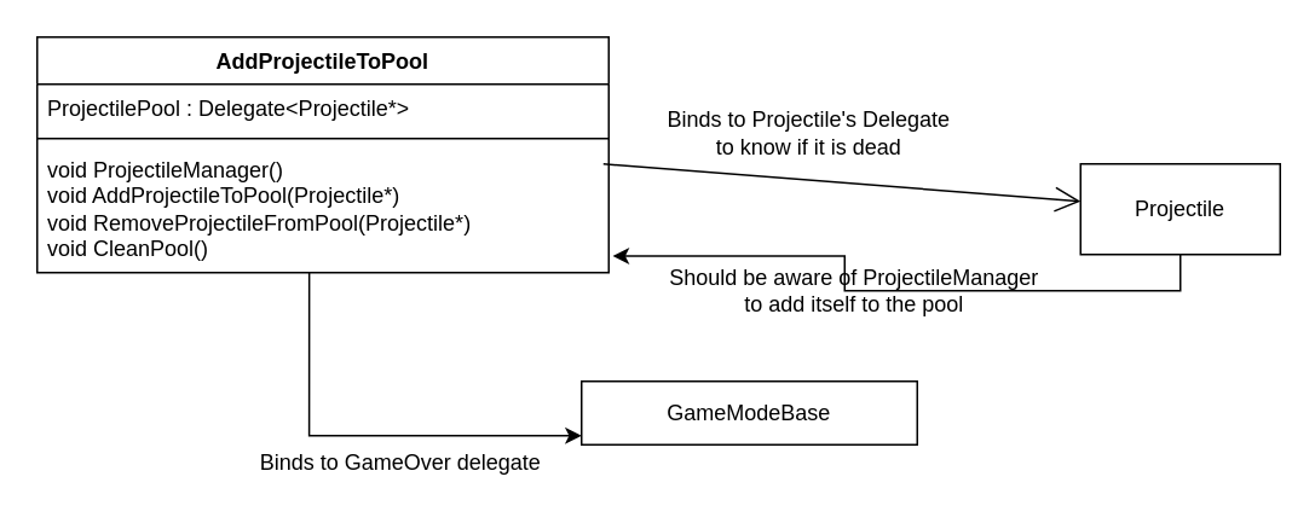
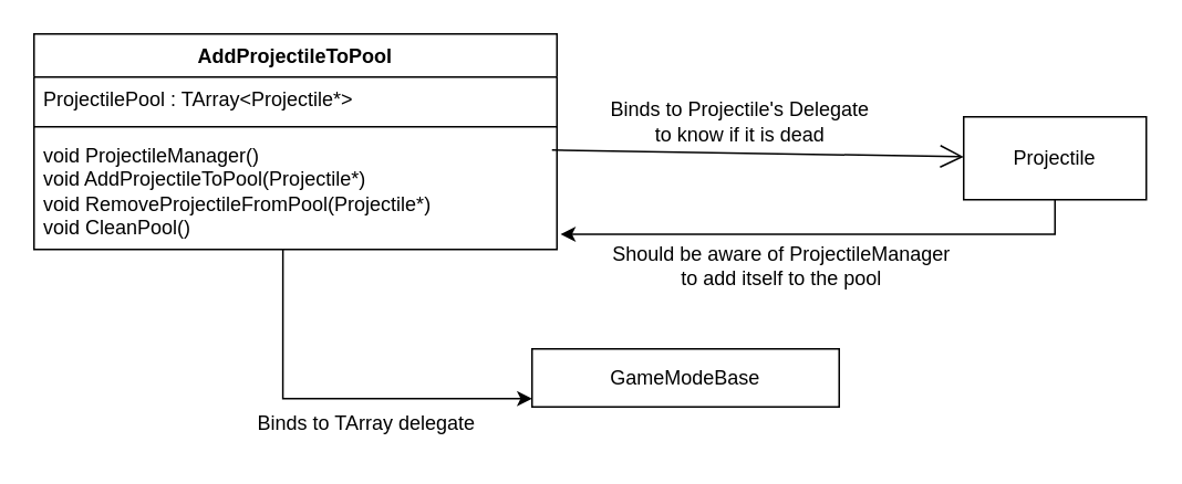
- <mxCell id="3" value="ProjectilePool : Delegate&amp;lt;Projectile*&amp;gt;" style="text;strokeColor=none;fillColor=none;align=left;verticalAlign=top;spacingLeft=4;spacingRight=4;overflow=hidden;rotatable=0;points=[[0,0.5],[1,0.5]];portConstraint=eastwest;whiteSpace=wrap;html=1;" vertex="1" parent="2"><mxGeometry y="26" width="315" height="26" as="geometry" /></mxCell>
+ <mxCell id="3" value="ProjectilePool : TArray&amp;lt;Projectile*&amp;gt;" style="text;strokeColor=none;fillColor=none;align=left;verticalAlign=top;spacingLeft=4;spacingRight=4;overflow=hidden;rotatable=0;points=[[0,0.5],[1,0.5]];portConstraint=eastwest;whiteSpace=wrap;html=1;" vertex="1" parent="2"><mxGeometry y="26" width="315" height="26" as="geometry" /></mxCell>
- <mxCell id="8" value="Projectile" style="html=1;whiteSpace=wrap;" vertex="1" parent="1"><mxGeometry x="595" y="90" width="110" height="50" as="geometry" /></mxCell>
+ <mxCell id="8" value="Projectile" style="html=1;whiteSpace=wrap;" vertex="1" parent="1"><mxGeometry x="580" y="70" width="110" height="50" as="geometry" /></mxCell>
- <mxCell id="13" value="Binds to GameOver delegate" style="text;html=1;align=center;verticalAlign=middle;resizable=0;points=[];autosize=1;strokeColor=none;fillColor=none;" vertex="1" parent="1"><mxGeometry x="130" y="240" width="180" height="30" as="geometry" /></mxCell>
+ <mxCell id="13" value="Binds to TArray delegate" style="text;html=1;align=center;verticalAlign=middle;resizable=0;points=[];autosize=1;strokeColor=none;fillColor=none;" vertex="1" parent="1"><mxGeometry x="130" y="240" width="180" height="30" as="geometry" /></mxCell>
